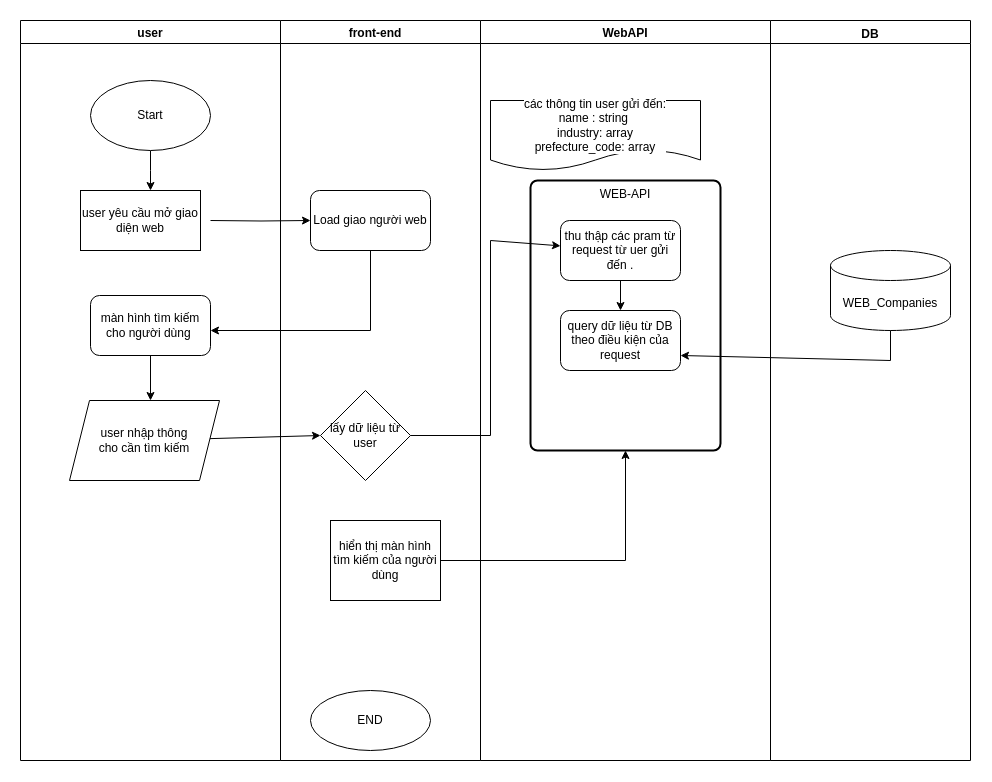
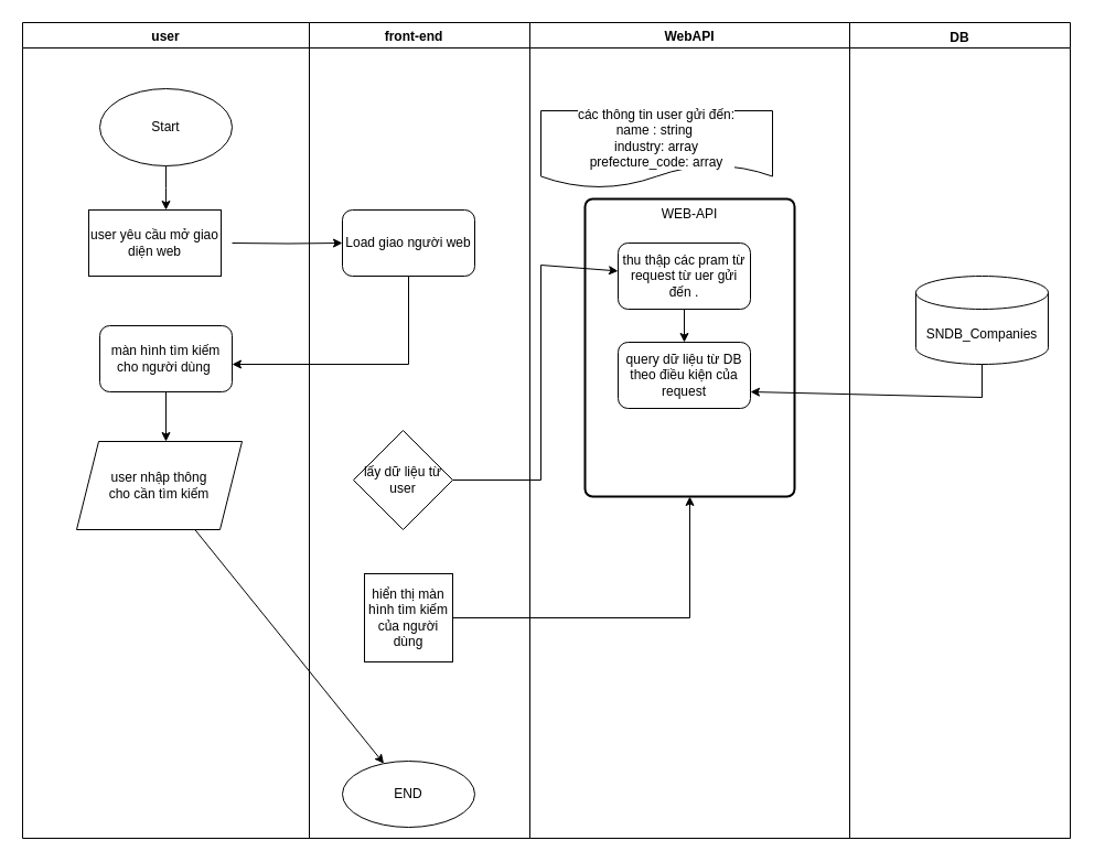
- <mxCell id="17" value="WEB_Companies" style="shape=cylinder3;whiteSpace=wrap;html=1;boundedLbl=1;backgroundOutline=1;size=15;" vertex="1" parent="16"><mxGeometry x="60" y="230" width="120" height="80" as="geometry" /></mxCell>
+ <mxCell id="17" value="SNDB_Companies" style="shape=cylinder3;whiteSpace=wrap;html=1;boundedLbl=1;backgroundOutline=1;size=15;" vertex="1" parent="16"><mxGeometry x="60" y="230" width="120" height="80" as="geometry" /></mxCell>
- <mxCell id="14" value="" style="endArrow=classic;html=1;rounded=0;entryX=0;entryY=0.5;entryDx=0;entryDy=0;" edge="1" parent="2" source="9" target="13"><mxGeometry width="50" height="50" relative="1" as="geometry"><mxPoint x="240" y="360" as="sourcePoint" /><mxPoint x="290" y="310" as="targetPoint" /></mxGeometry></mxCell>
+ <mxCell id="14" value="" style="endArrow=classic;html=1;rounded=0;" edge="1" parent="2" source="9" target="26"><mxGeometry width="50" height="50" relative="1" as="geometry"><mxPoint x="240" y="360" as="sourcePoint" /><mxPoint x="290" y="310" as="targetPoint" /></mxGeometry></mxCell>
- <mxCell id="15" value="hiển thị màn hình tìm kiếm của người dùng" style="whiteSpace=wrap;html=1;aspect=fixed;labelBackgroundColor=#ffffff;" vertex="1" parent="2"><mxGeometry x="50" y="500" width="110" height="80" as="geometry" /></mxCell>
+ <mxCell id="15" value="hiển thị màn hình tìm kiếm của người dùng" style="whiteSpace=wrap;html=1;aspect=fixed;labelBackgroundColor=#ffffff;" vertex="1" parent="2"><mxGeometry x="50" y="500" width="80" height="80" as="geometry" /></mxCell>
